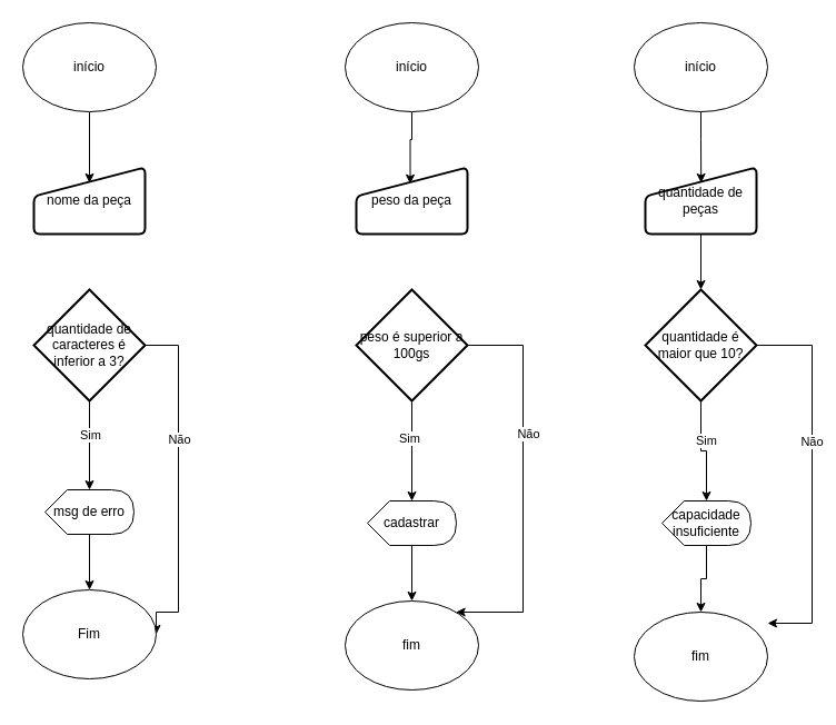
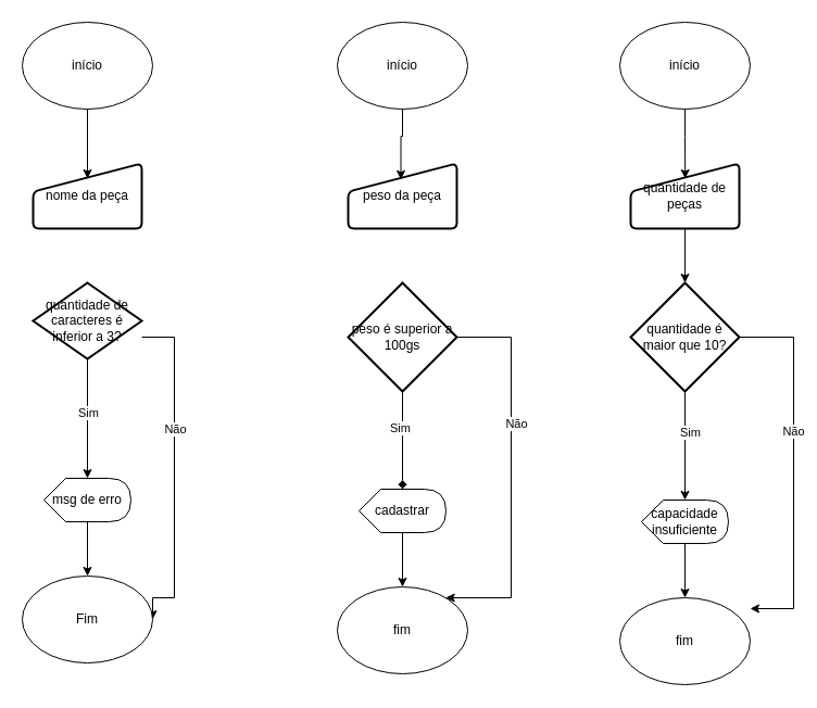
- <mxCell id="9" value="quantidade de caracteres é inferior a 3?" style="strokeWidth=2;html=1;shape=mxgraph.flowchart.decision;whiteSpace=wrap;" vertex="1" parent="1"><mxGeometry x="30" y="260" width="100" height="100" as="geometry" /></mxCell>
+ <mxCell id="9" value="quantidade de caracteres é inferior a 3?" style="strokeWidth=2;html=1;shape=mxgraph.flowchart.decision;whiteSpace=wrap;" vertex="1" parent="1"><mxGeometry x="30" y="260" width="100" height="70" as="geometry" /></mxCell>
- <mxCell id="16" style="edgeStyle=orthogonalEdgeStyle;rounded=0;orthogonalLoop=1;jettySize=auto;html=1;entryX=0;entryY=0;entryDx=40;entryDy=0;entryPerimeter=0;" edge="1" parent="1" source="20" target="22"><mxGeometry relative="1" as="geometry" /></mxCell>
+ <mxCell id="16" style="edgeStyle=orthogonalEdgeStyle;rounded=0;orthogonalLoop=1;jettySize=auto;html=1;entryX=0;entryY=0;entryDx=40;entryDy=0;entryPerimeter=0;endArrow=diamond;" edge="1" parent="1" source="20" target="22"><mxGeometry relative="1" as="geometry" /></mxCell>
- <mxCell id="34" value="capacidade insuficiente" style="shape=display;whiteSpace=wrap;html=1;" vertex="1" parent="1"><mxGeometry x="595" y="450" width="80" height="40" as="geometry" /></mxCell>
+ <mxCell id="34" value="capacidade insuficiente" style="shape=display;whiteSpace=wrap;html=1;" vertex="1" parent="1"><mxGeometry x="590" y="460" width="80" height="40" as="geometry" /></mxCell>
